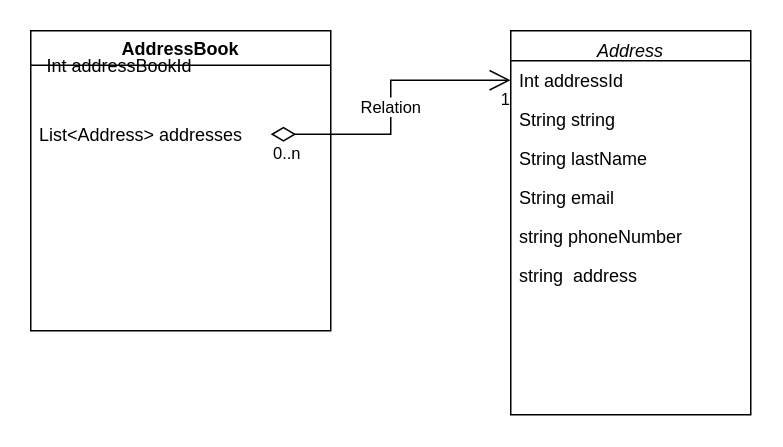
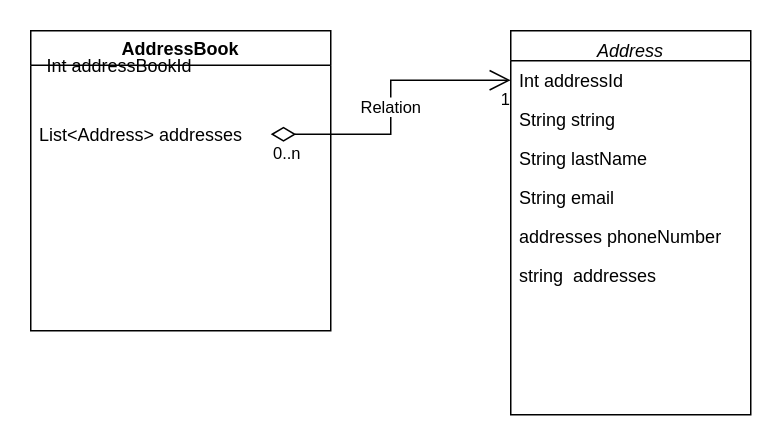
- <mxCell id="7" value="string phoneNumber" style="text;align=left;verticalAlign=top;spacingLeft=4;spacingRight=4;overflow=hidden;rotatable=0;points=[[0,0.5],[1,0.5]];portConstraint=eastwest;" parent="2" vertex="1"><mxGeometry y="124" width="160" height="26" as="geometry" /></mxCell>
+ <mxCell id="7" value="addresses phoneNumber" style="text;align=left;verticalAlign=top;spacingLeft=4;spacingRight=4;overflow=hidden;rotatable=0;points=[[0,0.5],[1,0.5]];portConstraint=eastwest;" parent="2" vertex="1"><mxGeometry y="124" width="160" height="26" as="geometry" /></mxCell>
- <mxCell id="8" value="string  address&#10;" style="text;align=left;verticalAlign=top;spacingLeft=4;spacingRight=4;overflow=hidden;rotatable=0;points=[[0,0.5],[1,0.5]];portConstraint=eastwest;" vertex="1" parent="2"><mxGeometry y="150" width="160" height="26" as="geometry" /></mxCell>
+ <mxCell id="8" value="string  addresses&#10;" style="text;align=left;verticalAlign=top;spacingLeft=4;spacingRight=4;overflow=hidden;rotatable=0;points=[[0,0.5],[1,0.5]];portConstraint=eastwest;" vertex="1" parent="2"><mxGeometry y="150" width="160" height="26" as="geometry" /></mxCell>
